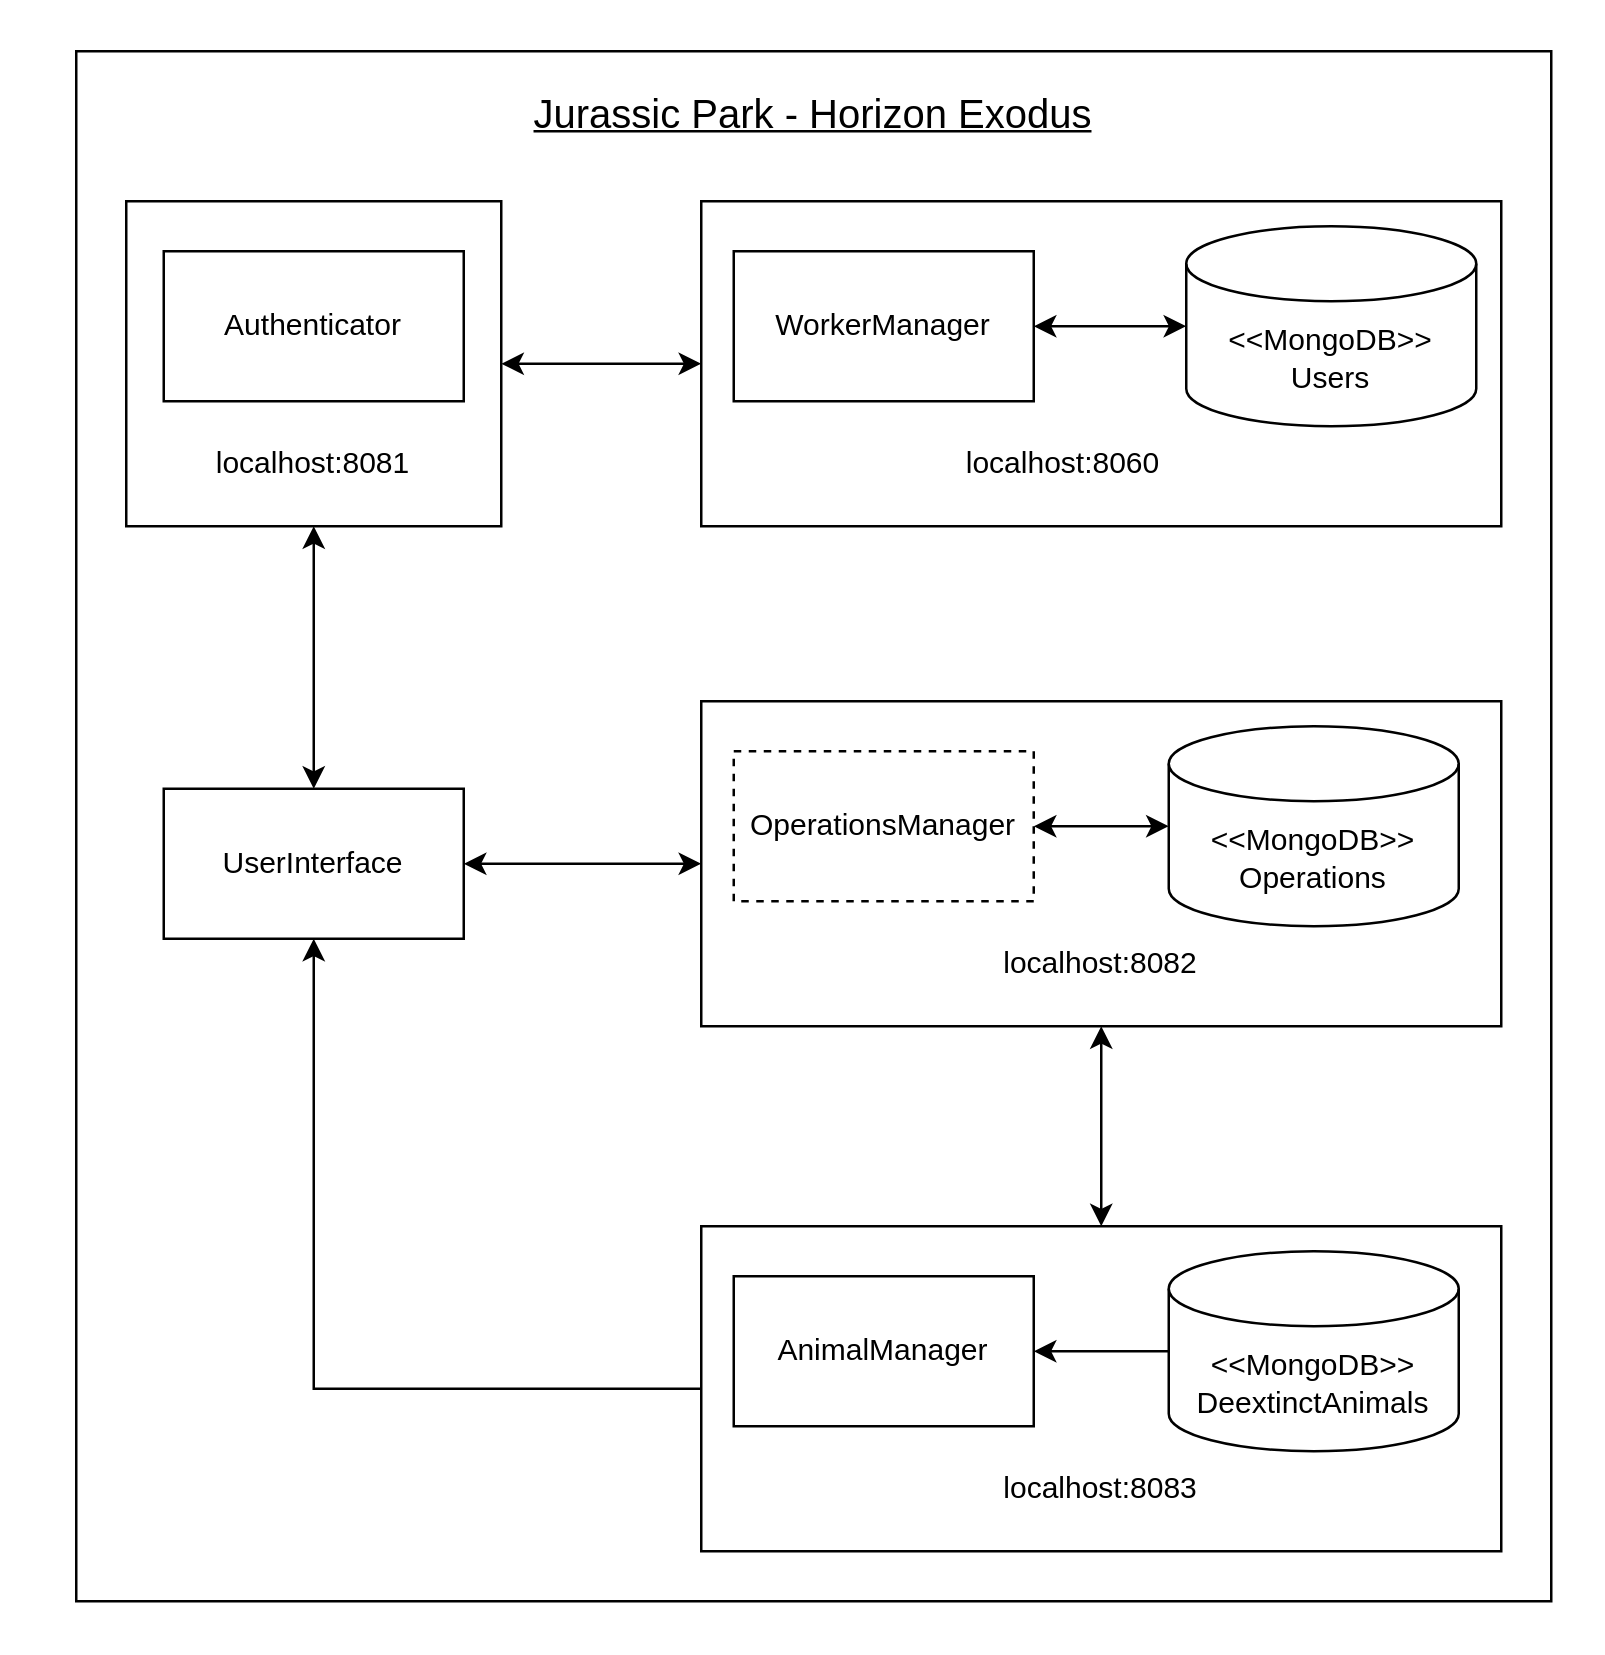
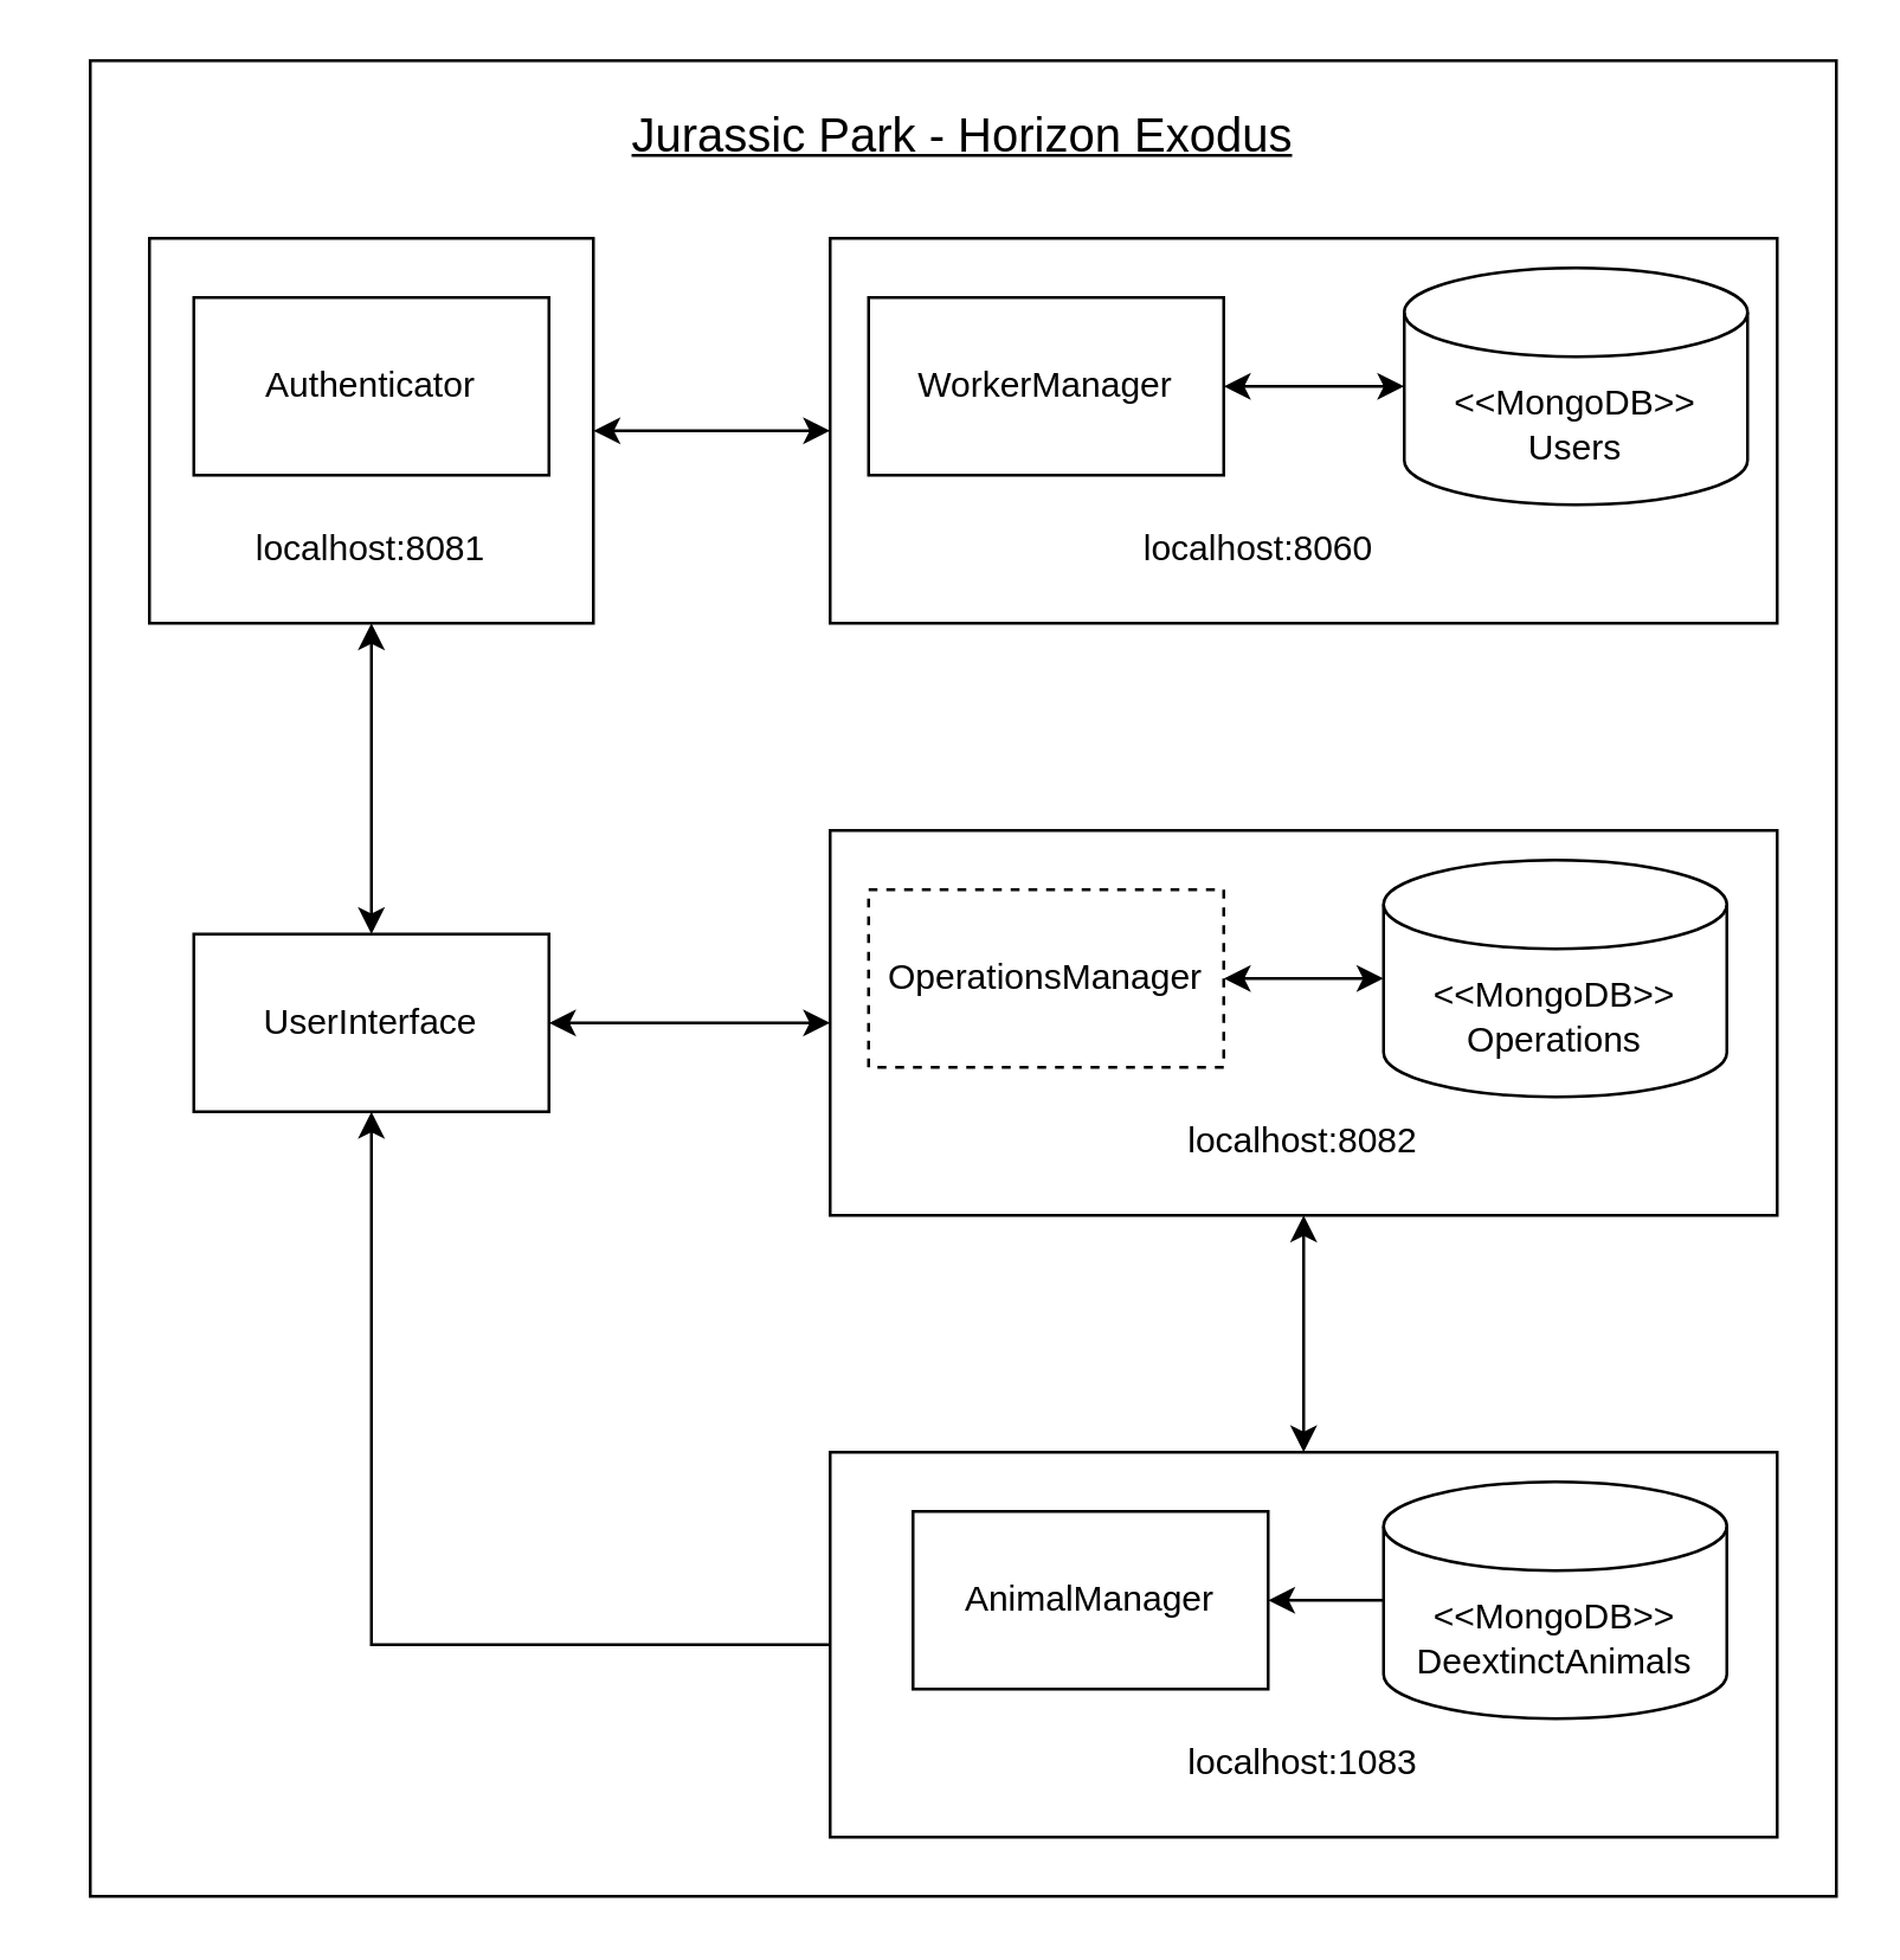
- <mxCell id="31" value="AnimalManager" style="rounded=0;whiteSpace=wrap;html=1;" vertex="1" parent="28"><mxGeometry x="13" y="20" width="120" height="60" as="geometry" /></mxCell>
+ <mxCell id="31" value="AnimalManager" style="rounded=0;whiteSpace=wrap;html=1;" vertex="1" parent="28"><mxGeometry x="28" y="20" width="120" height="60" as="geometry" /></mxCell>
- <mxCell id="33" value="&lt;div&gt;localhost:8083&lt;/div&gt;" style="text;html=1;align=center;verticalAlign=middle;whiteSpace=wrap;rounded=0;" vertex="1" parent="28"><mxGeometry x="130" y="90" width="60" height="30" as="geometry" /></mxCell>
+ <mxCell id="33" value="&lt;div&gt;localhost:1083&lt;/div&gt;" style="text;html=1;align=center;verticalAlign=middle;whiteSpace=wrap;rounded=0;" vertex="1" parent="28"><mxGeometry x="130" y="90" width="60" height="30" as="geometry" /></mxCell>
